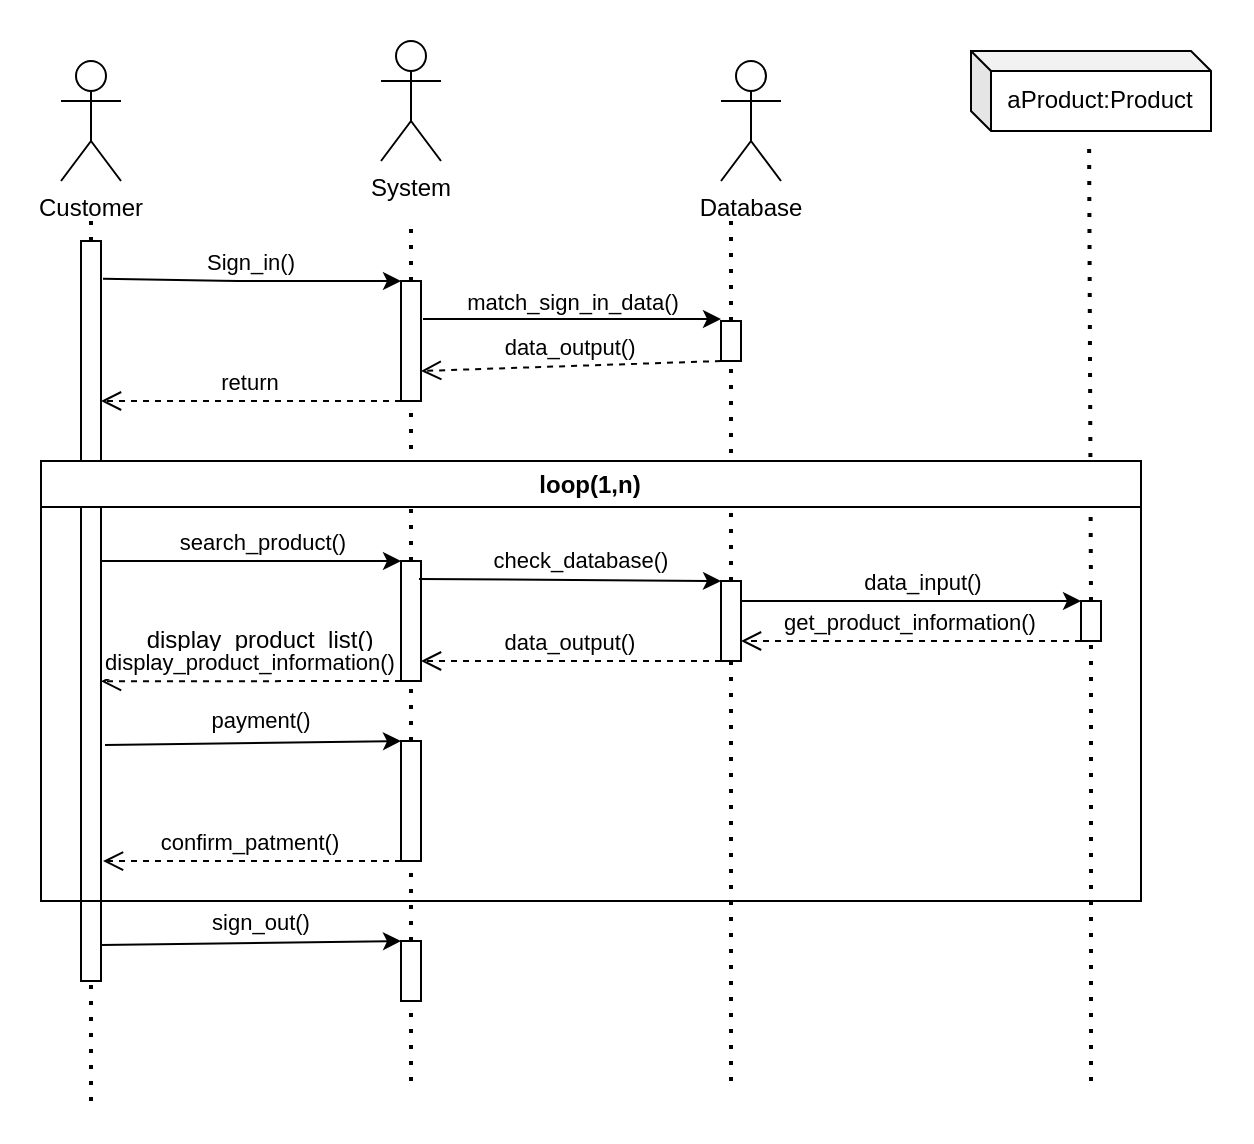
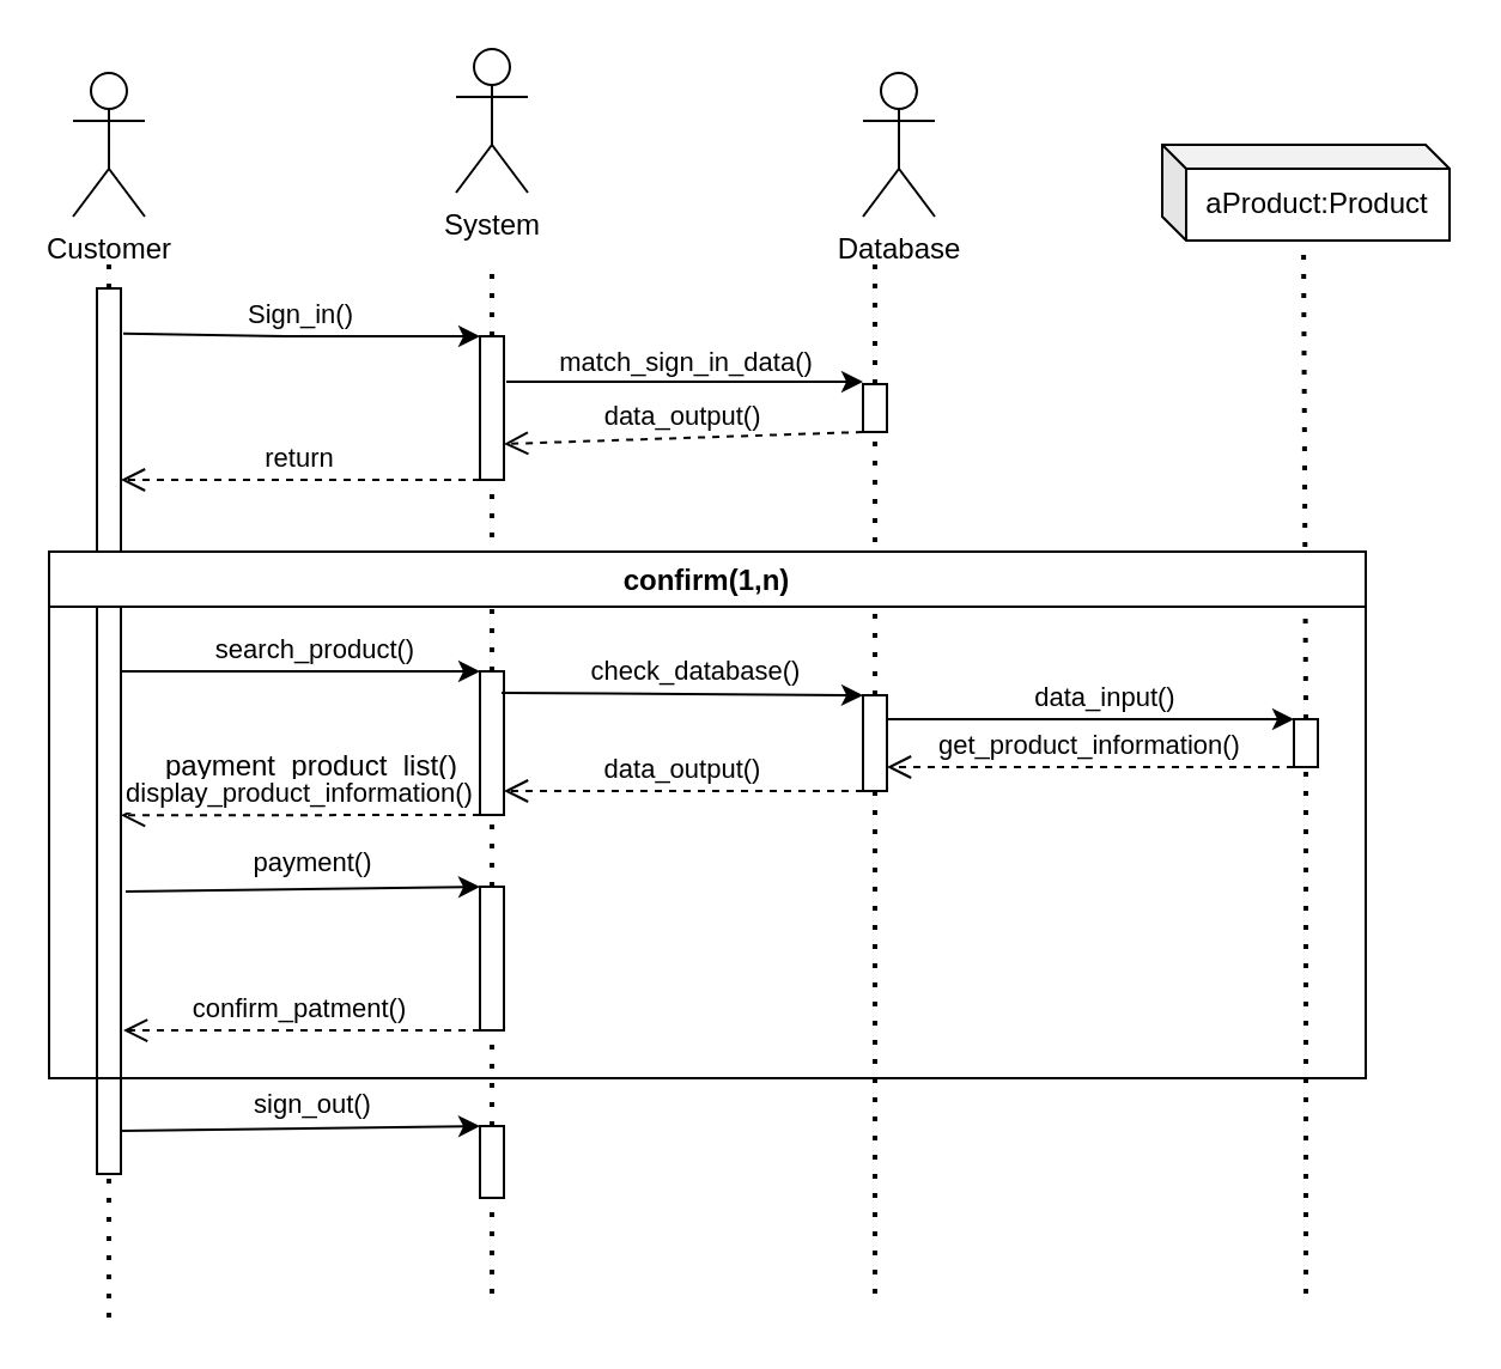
- <mxCell id="18" value="aProduct:Product" style="shape=cube;whiteSpace=wrap;html=1;boundedLbl=1;backgroundOutline=1;darkOpacity=0.05;darkOpacity2=0.1;size=10;" vertex="1" parent="1"><mxGeometry x="485" y="25" width="120" height="40" as="geometry" /></mxCell>
+ <mxCell id="18" value="aProduct:Product" style="shape=cube;whiteSpace=wrap;html=1;boundedLbl=1;backgroundOutline=1;darkOpacity=0.05;darkOpacity2=0.1;size=10;" vertex="1" parent="1"><mxGeometry x="485" y="60" width="120" height="40" as="geometry" /></mxCell>
- <mxCell id="34" value="loop(1,n)" style="swimlane;" vertex="1" parent="1"><mxGeometry x="20" y="230" width="550" height="220" as="geometry" /></mxCell>
+ <mxCell id="34" value="confirm(1,n)" style="swimlane;" vertex="1" parent="1"><mxGeometry x="20" y="230" width="550" height="220" as="geometry" /></mxCell>
- <mxCell id="38" value="display_product_list()" style="text;html=1;strokeColor=none;fillColor=none;align=center;verticalAlign=middle;whiteSpace=wrap;rounded=0;" vertex="1" parent="34"><mxGeometry x="90" y="80" width="40" height="20" as="geometry" /></mxCell>
+ <mxCell id="38" value="payment_product_list()" style="text;html=1;strokeColor=none;fillColor=none;align=center;verticalAlign=middle;whiteSpace=wrap;rounded=0;" vertex="1" parent="34"><mxGeometry x="90" y="80" width="40" height="20" as="geometry" /></mxCell>
